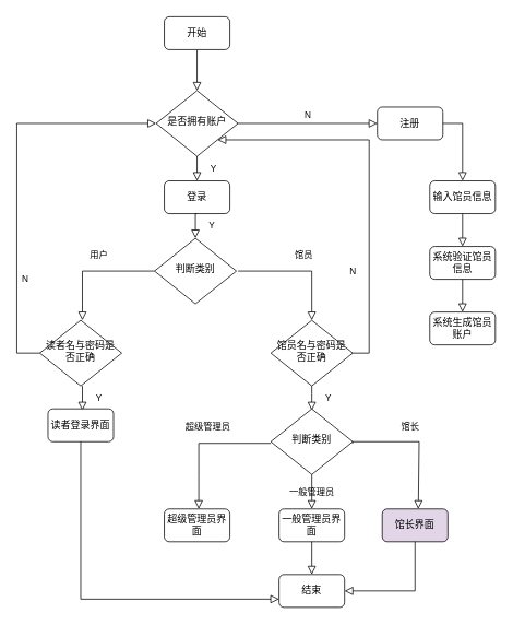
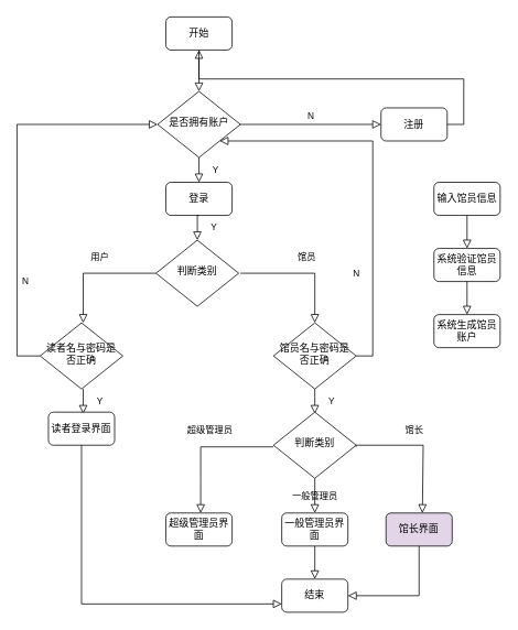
- <mxCell id="21" value="" style="rounded=0;html=1;jettySize=auto;orthogonalLoop=1;fontSize=11;endArrow=block;endFill=0;endSize=8;strokeWidth=1;shadow=0;labelBackgroundColor=none;edgeStyle=orthogonalEdgeStyle;exitX=1;exitY=0.5;exitDx=0;exitDy=0;entryX=0.5;entryY=0;entryDx=0;entryDy=0;" edge="1" parent="1" source="7" target="8"><mxGeometry relative="1" as="geometry"><mxPoint x="250" y="70" as="sourcePoint" /><mxPoint x="250" y="120" as="targetPoint" /></mxGeometry></mxCell>
+ <mxCell id="21" value="" style="rounded=0;html=1;jettySize=auto;orthogonalLoop=1;fontSize=11;endArrow=block;endFill=0;endSize=8;strokeWidth=1;shadow=0;labelBackgroundColor=none;edgeStyle=orthogonalEdgeStyle;exitX=1;exitY=0.5;exitDx=0;exitDy=0;" edge="1" parent="1" source="7" target="3"><mxGeometry relative="1" as="geometry"><mxPoint x="250" y="70" as="sourcePoint" /><mxPoint x="250" y="120" as="targetPoint" /></mxGeometry></mxCell>
